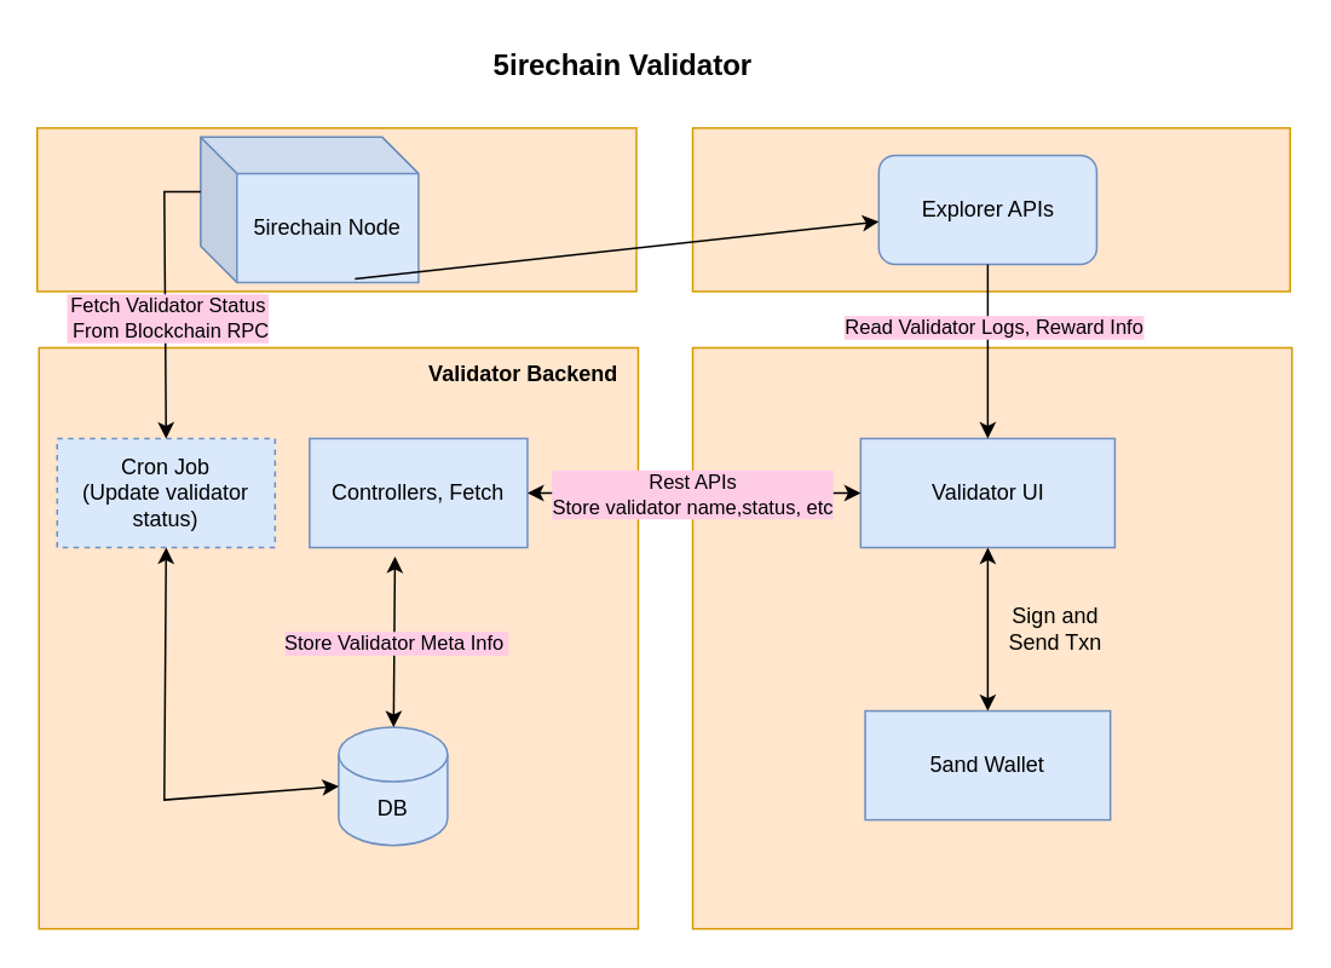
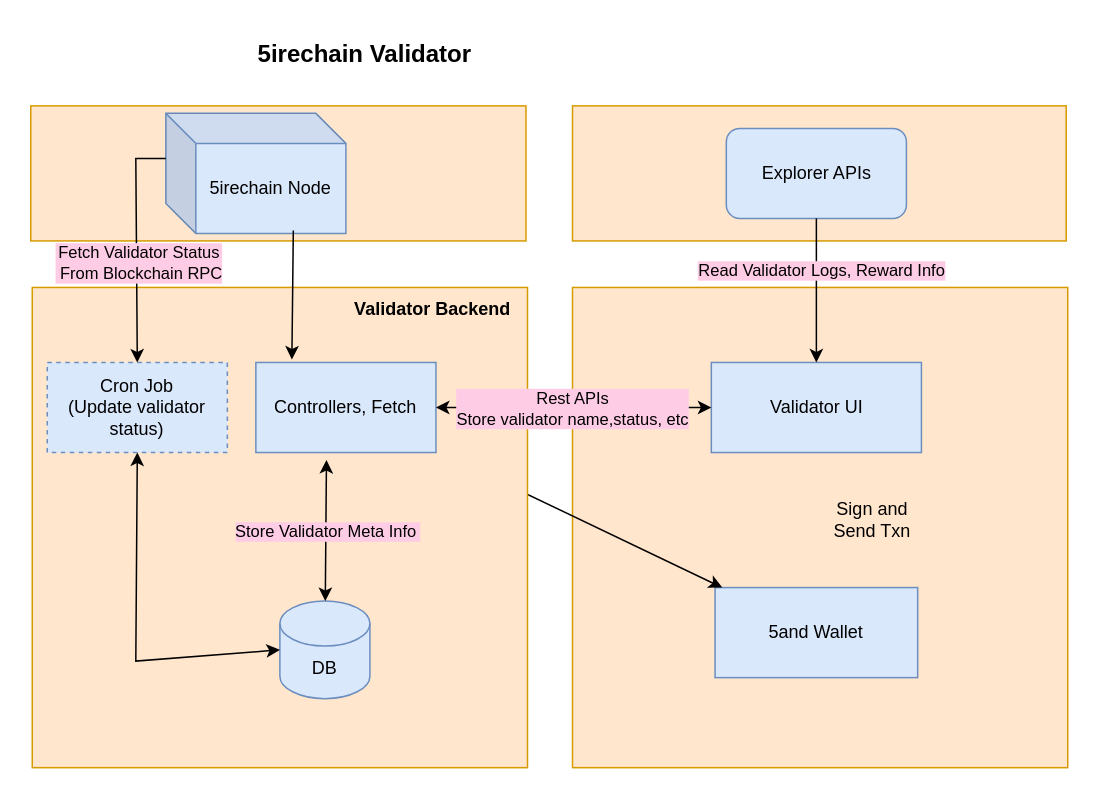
- <mxCell id="16" value="5irechain Validator&amp;nbsp;" style="text;html=1;strokeColor=none;fillColor=none;align=center;verticalAlign=middle;whiteSpace=wrap;rounded=0;fontSize=16;fontStyle=1" vertex="1" parent="1"><mxGeometry x="270" y="20" width="150" height="30" as="geometry" /></mxCell>
+ <mxCell id="16" value="5irechain Validator&amp;nbsp;" style="text;html=1;strokeColor=none;fillColor=none;align=center;verticalAlign=middle;whiteSpace=wrap;rounded=0;fontSize=16;fontStyle=1" vertex="1" parent="1"><mxGeometry x="170" y="20" width="150" height="30" as="geometry" /></mxCell>
- <mxCell id="24" value="" style="endArrow=classic;html=1;rounded=0;exitX=0.708;exitY=0.975;exitDx=0;exitDy=0;exitPerimeter=0;" edge="1" parent="1" source="21" target="15"><mxGeometry width="50" height="50" relative="1" as="geometry"><mxPoint x="310" y="330" as="sourcePoint" /><mxPoint x="360" y="280" as="targetPoint" /></mxGeometry></mxCell>
+ <mxCell id="24" value="" style="endArrow=classic;html=1;rounded=0;exitX=0.708;exitY=0.975;exitDx=0;exitDy=0;exitPerimeter=0;entryX=0.2;entryY=-0.033;entryDx=0;entryDy=0;entryPerimeter=0;" edge="1" parent="1" source="21" target="8"><mxGeometry width="50" height="50" relative="1" as="geometry"><mxPoint x="310" y="330" as="sourcePoint" /><mxPoint x="360" y="280" as="targetPoint" /></mxGeometry></mxCell>
- <mxCell id="5" value="" style="endArrow=classic;startArrow=classic;html=1;rounded=0;entryX=0.5;entryY=1;entryDx=0;entryDy=0;" edge="1" parent="1" source="4" target="3"><mxGeometry width="50" height="50" relative="1" as="geometry"><mxPoint x="291" y="441" as="sourcePoint" /><mxPoint x="341" y="391" as="targetPoint" /></mxGeometry></mxCell>
+ <mxCell id="5" value="" style="endArrow=classic;startArrow=classic;html=1;rounded=0;" edge="1" parent="1" source="4" target="8"><mxGeometry width="50" height="50" relative="1" as="geometry"><mxPoint x="291" y="441" as="sourcePoint" /><mxPoint x="341" y="391" as="targetPoint" /></mxGeometry></mxCell>
